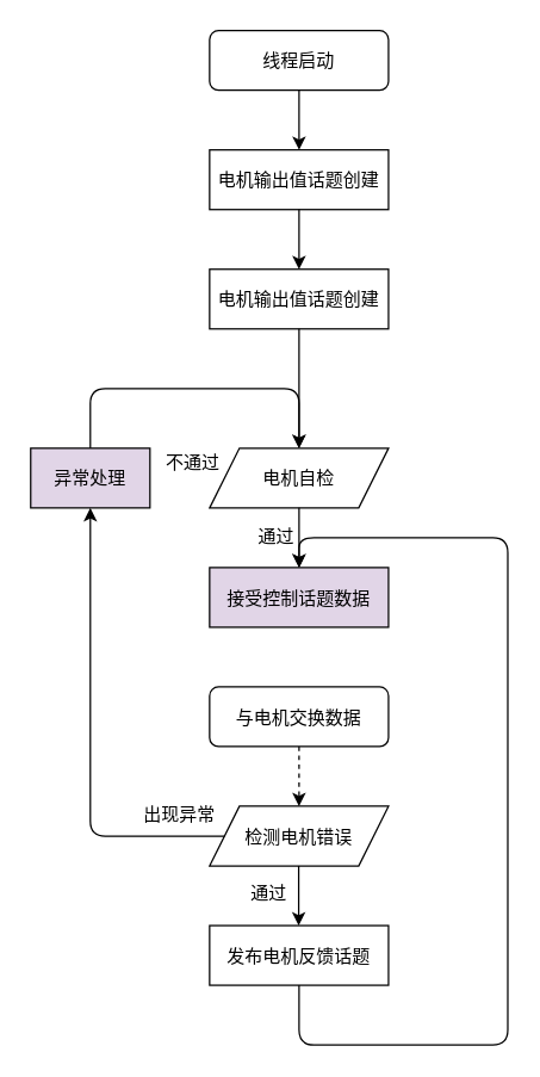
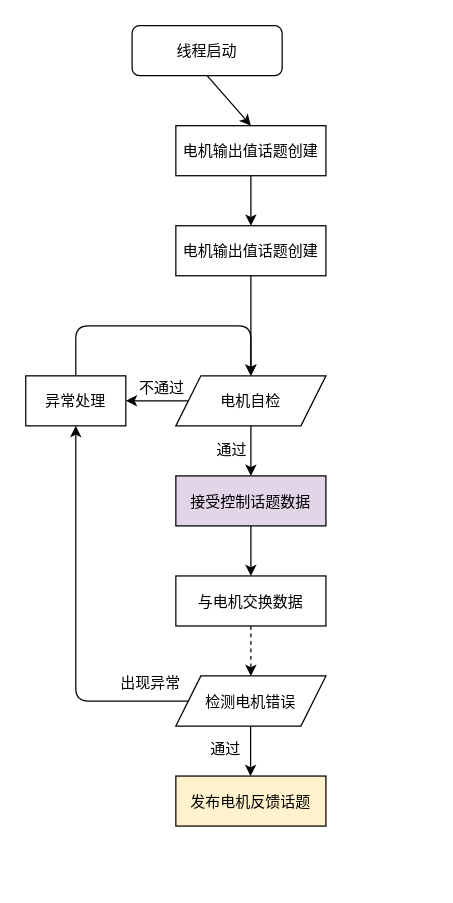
- <mxCell id="24" value="线程启动" style="rounded=1;" vertex="1" parent="1"><mxGeometry x="140" y="20" width="120" height="40" as="geometry" /></mxCell>
+ <mxCell id="24" value="线程启动" style="rounded=1;" vertex="1" parent="1"><mxGeometry x="105" y="20" width="120" height="40" as="geometry" /></mxCell>
- <mxCell id="20" value="异常处理" style="rounded=0;fillColor=#e1d5e7;" vertex="1" parent="1"><mxGeometry x="20" y="300" width="80" height="40" as="geometry" /></mxCell>
+ <mxCell id="20" value="异常处理" style="rounded=0;" vertex="1" parent="1"><mxGeometry x="20" y="300" width="80" height="40" as="geometry" /></mxCell>
+ <mxCell id="22" value="" style="endArrow=classic;entryX=1;entryY=0.5;entryDx=0;entryDy=0;exitX=0;exitY=0.5;exitDx=0;exitDy=0;" edge="1" parent="1" source="5" target="20"><mxGeometry width="50" height="50" relative="1" as="geometry"><mxPoint x="230" y="380" as="sourcePoint" /><mxPoint x="280" y="330" as="targetPoint" /></mxGeometry></mxCell>
+ <mxCell id="12" value="" style="endArrow=classic;entryX=0.5;entryY=0;entryDx=0;entryDy=0;exitX=0.5;exitY=1;exitDx=0;exitDy=0;" edge="1" parent="1" source="10" target="11"><mxGeometry width="50" height="50" relative="1" as="geometry"><mxPoint x="320" y="480" as="sourcePoint" /><mxPoint x="370" y="430" as="targetPoint" /></mxGeometry></mxCell>
- <mxCell id="11" value="与电机交换数据" style="rounded=1;" vertex="1" parent="1"><mxGeometry x="140" y="460" width="120" height="40" as="geometry" /></mxCell>
+ <mxCell id="11" value="与电机交换数据" style="rounded=0;" vertex="1" parent="1"><mxGeometry x="140" y="460" width="120" height="40" as="geometry" /></mxCell>
- <mxCell id="17" value="" style="endArrow=classic;exitX=0.5;exitY=1;exitDx=0;exitDy=0;entryX=0.5;entryY=0;entryDx=0;entryDy=0;" edge="1" parent="1" source="13" target="10"><mxGeometry width="50" height="50" relative="1" as="geometry"><mxPoint x="500" y="440" as="sourcePoint" /><mxPoint x="340" y="250" as="targetPoint" /><Array as="points"><mxPoint x="200" y="700" /><mxPoint x="340" y="700" /><mxPoint x="340" y="360" /><mxPoint x="200" y="360" /></Array></mxGeometry></mxCell>
- <mxCell id="13" value="发布电机反馈话题" style="rounded=0;" vertex="1" parent="1"><mxGeometry x="140" y="620" width="120" height="40" as="geometry" /></mxCell>
+ <mxCell id="13" value="发布电机反馈话题" style="rounded=0;fillColor=#fff2cc;" vertex="1" parent="1"><mxGeometry x="140" y="620" width="120" height="40" as="geometry" /></mxCell>
